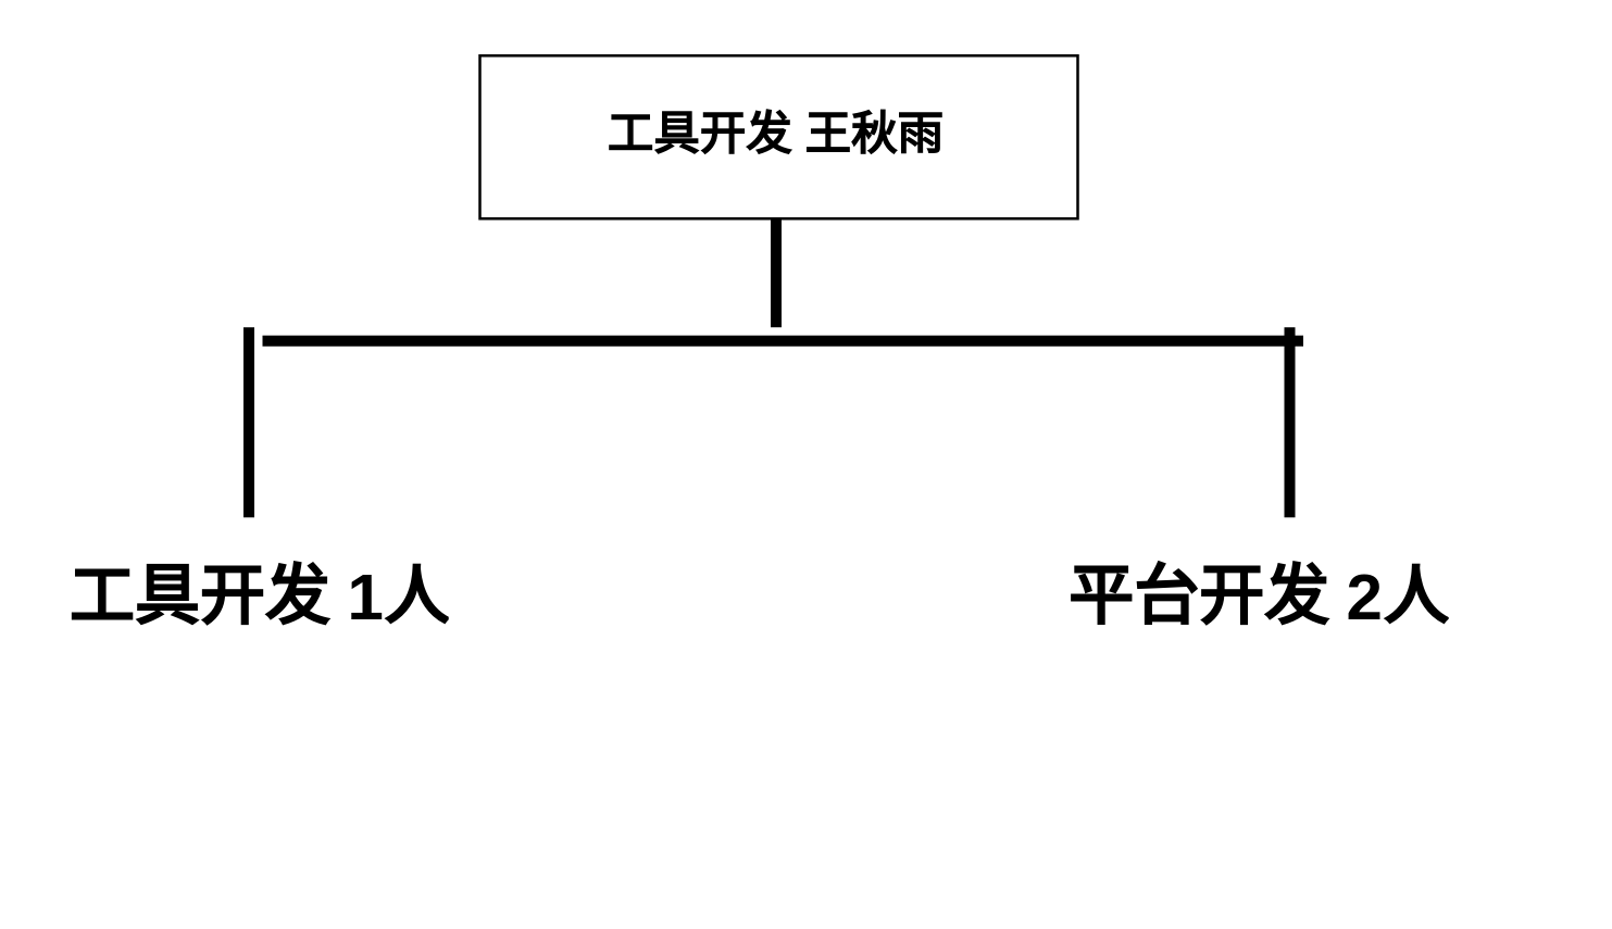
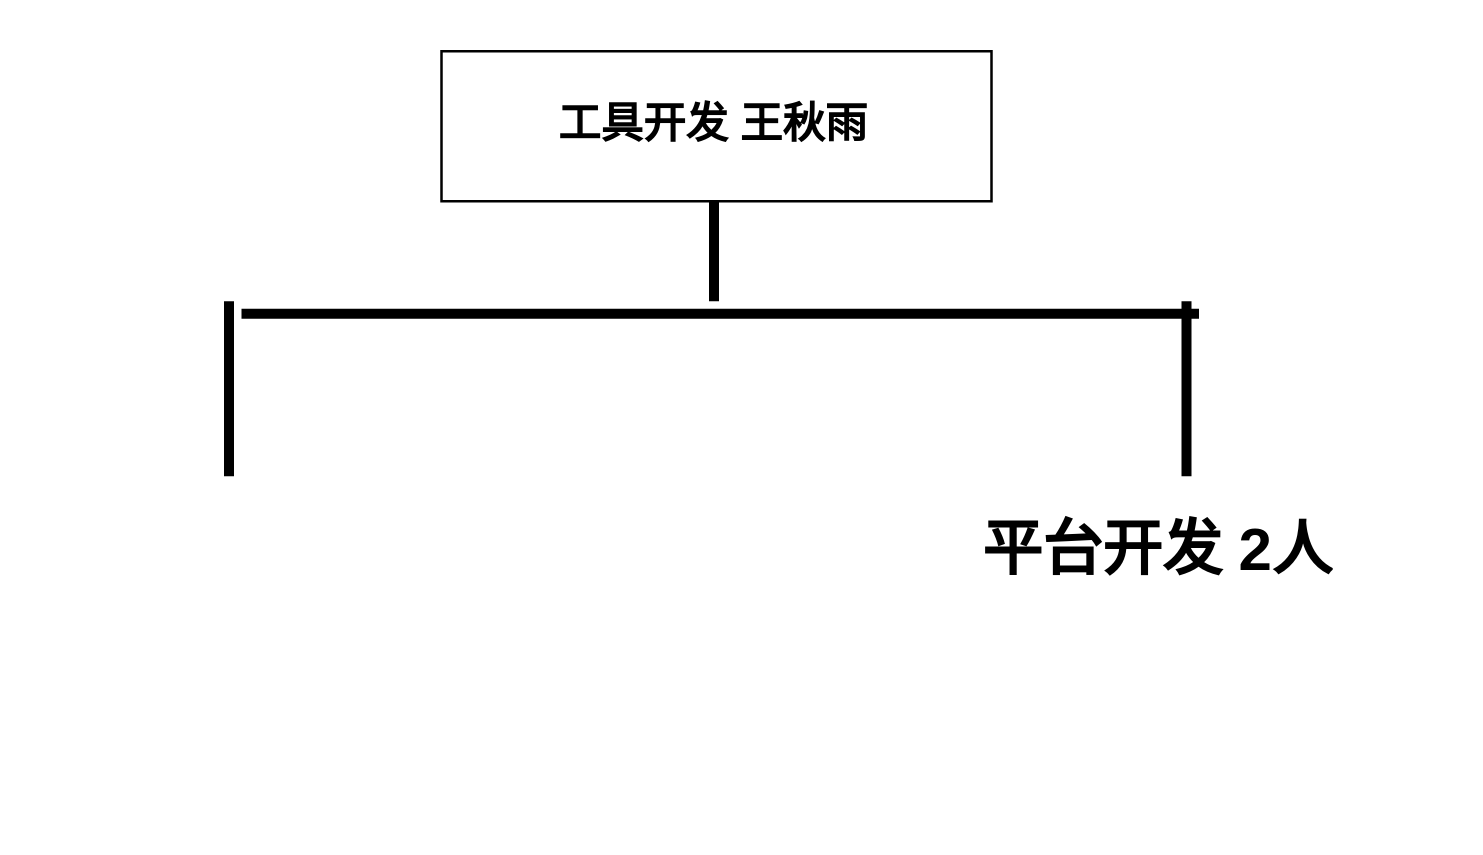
- <mxCell id="6" value="&lt;h1&gt;工具开发 1人&lt;/h1&gt;&lt;div&gt;&lt;br&gt;&lt;/div&gt;&lt;div&gt;&lt;br&gt;&lt;/div&gt;" style="text;html=1;strokeColor=none;fillColor=none;spacing=5;spacingTop=-20;whiteSpace=wrap;overflow=hidden;rounded=0;" vertex="1" parent="1"><mxGeometry x="20" y="200" width="190" height="120" as="geometry" /></mxCell>
